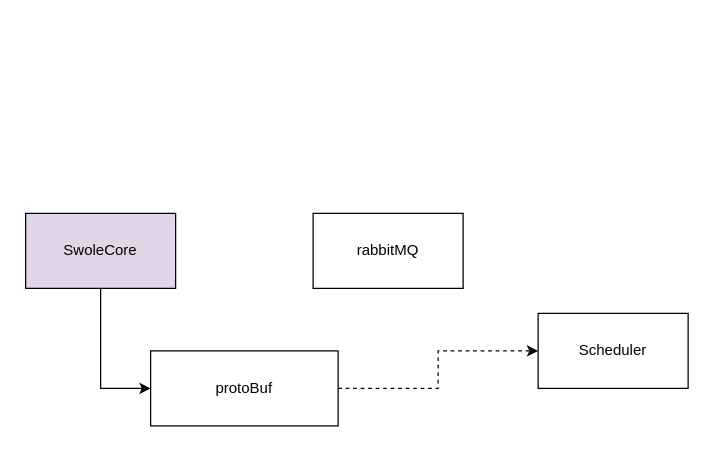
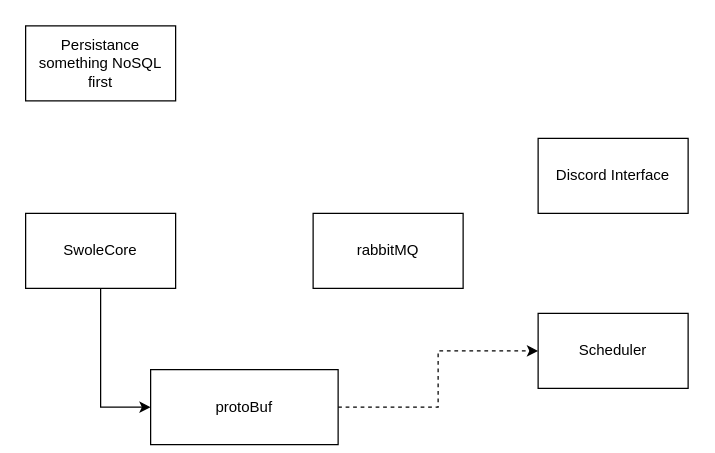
+ <mxCell id="6" value="&lt;div&gt;Persistance&lt;/div&gt;&lt;div&gt;something NoSQL first&lt;br&gt;&lt;/div&gt;" style="rounded=0;whiteSpace=wrap;html=1;" vertex="1" parent="1"><mxGeometry x="20" y="20" width="120" height="60" as="geometry" /></mxCell>
+ <mxCell id="2" value="&lt;div&gt;Discord Interface&lt;/div&gt;" style="rounded=0;whiteSpace=wrap;html=1;" vertex="1" parent="1"><mxGeometry x="430" y="110" width="120" height="60" as="geometry" /></mxCell>
- <mxCell id="4" value="SwoleCore" style="rounded=0;whiteSpace=wrap;html=1;fillColor=#e1d5e7;" vertex="1" parent="1"><mxGeometry x="20" y="170" width="120" height="60" as="geometry" /></mxCell>
+ <mxCell id="4" value="SwoleCore" style="rounded=0;whiteSpace=wrap;html=1;" vertex="1" parent="1"><mxGeometry x="20" y="170" width="120" height="60" as="geometry" /></mxCell>
- <mxCell id="8" value="&lt;div&gt;protoBuf&lt;/div&gt;" style="rounded=0;whiteSpace=wrap;html=1;" vertex="1" parent="1"><mxGeometry x="120" y="280" width="150" height="60" as="geometry" /></mxCell>
+ <mxCell id="8" value="&lt;div&gt;protoBuf&lt;/div&gt;" style="rounded=0;whiteSpace=wrap;html=1;" vertex="1" parent="1"><mxGeometry x="120" y="295" width="150" height="60" as="geometry" /></mxCell>
